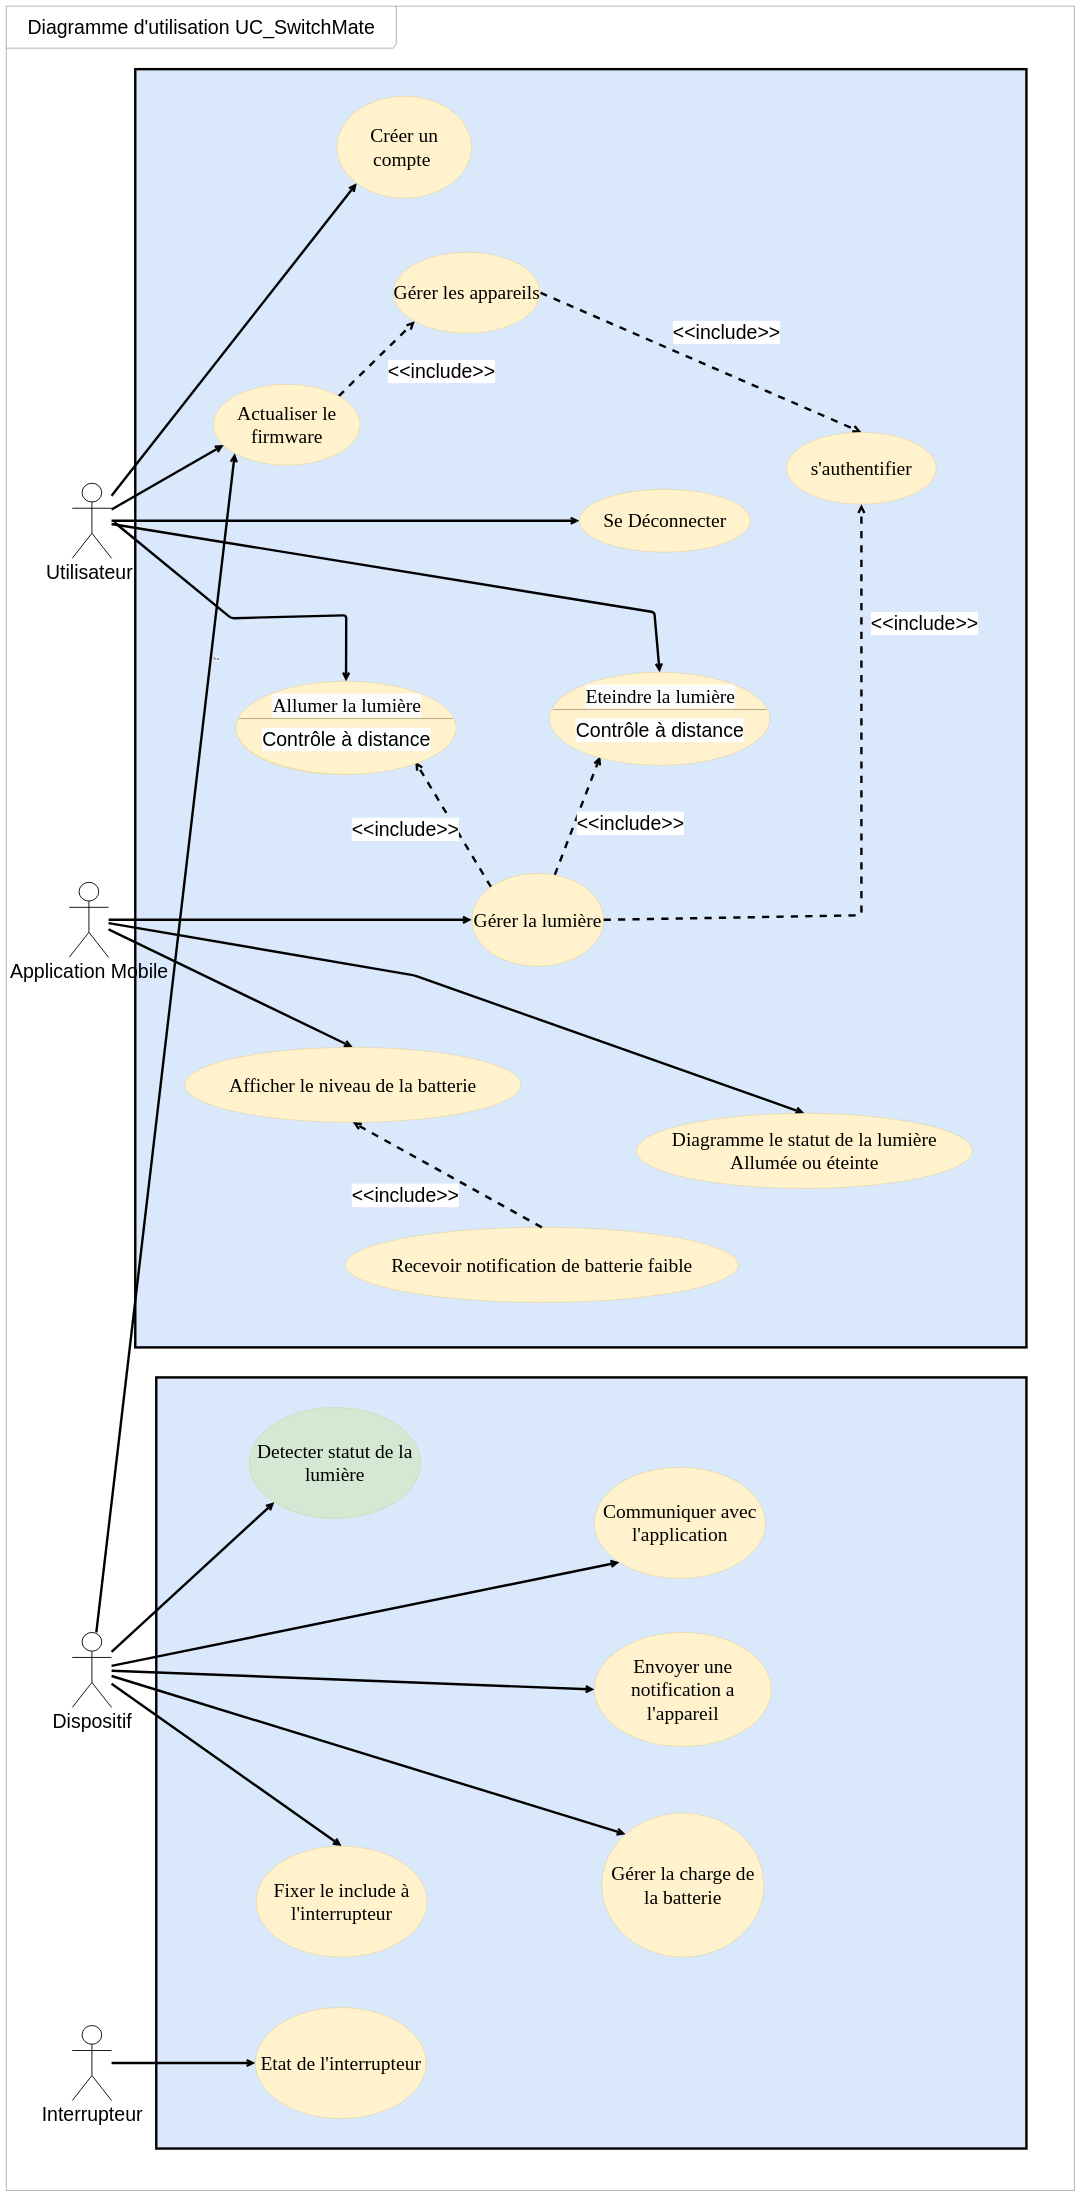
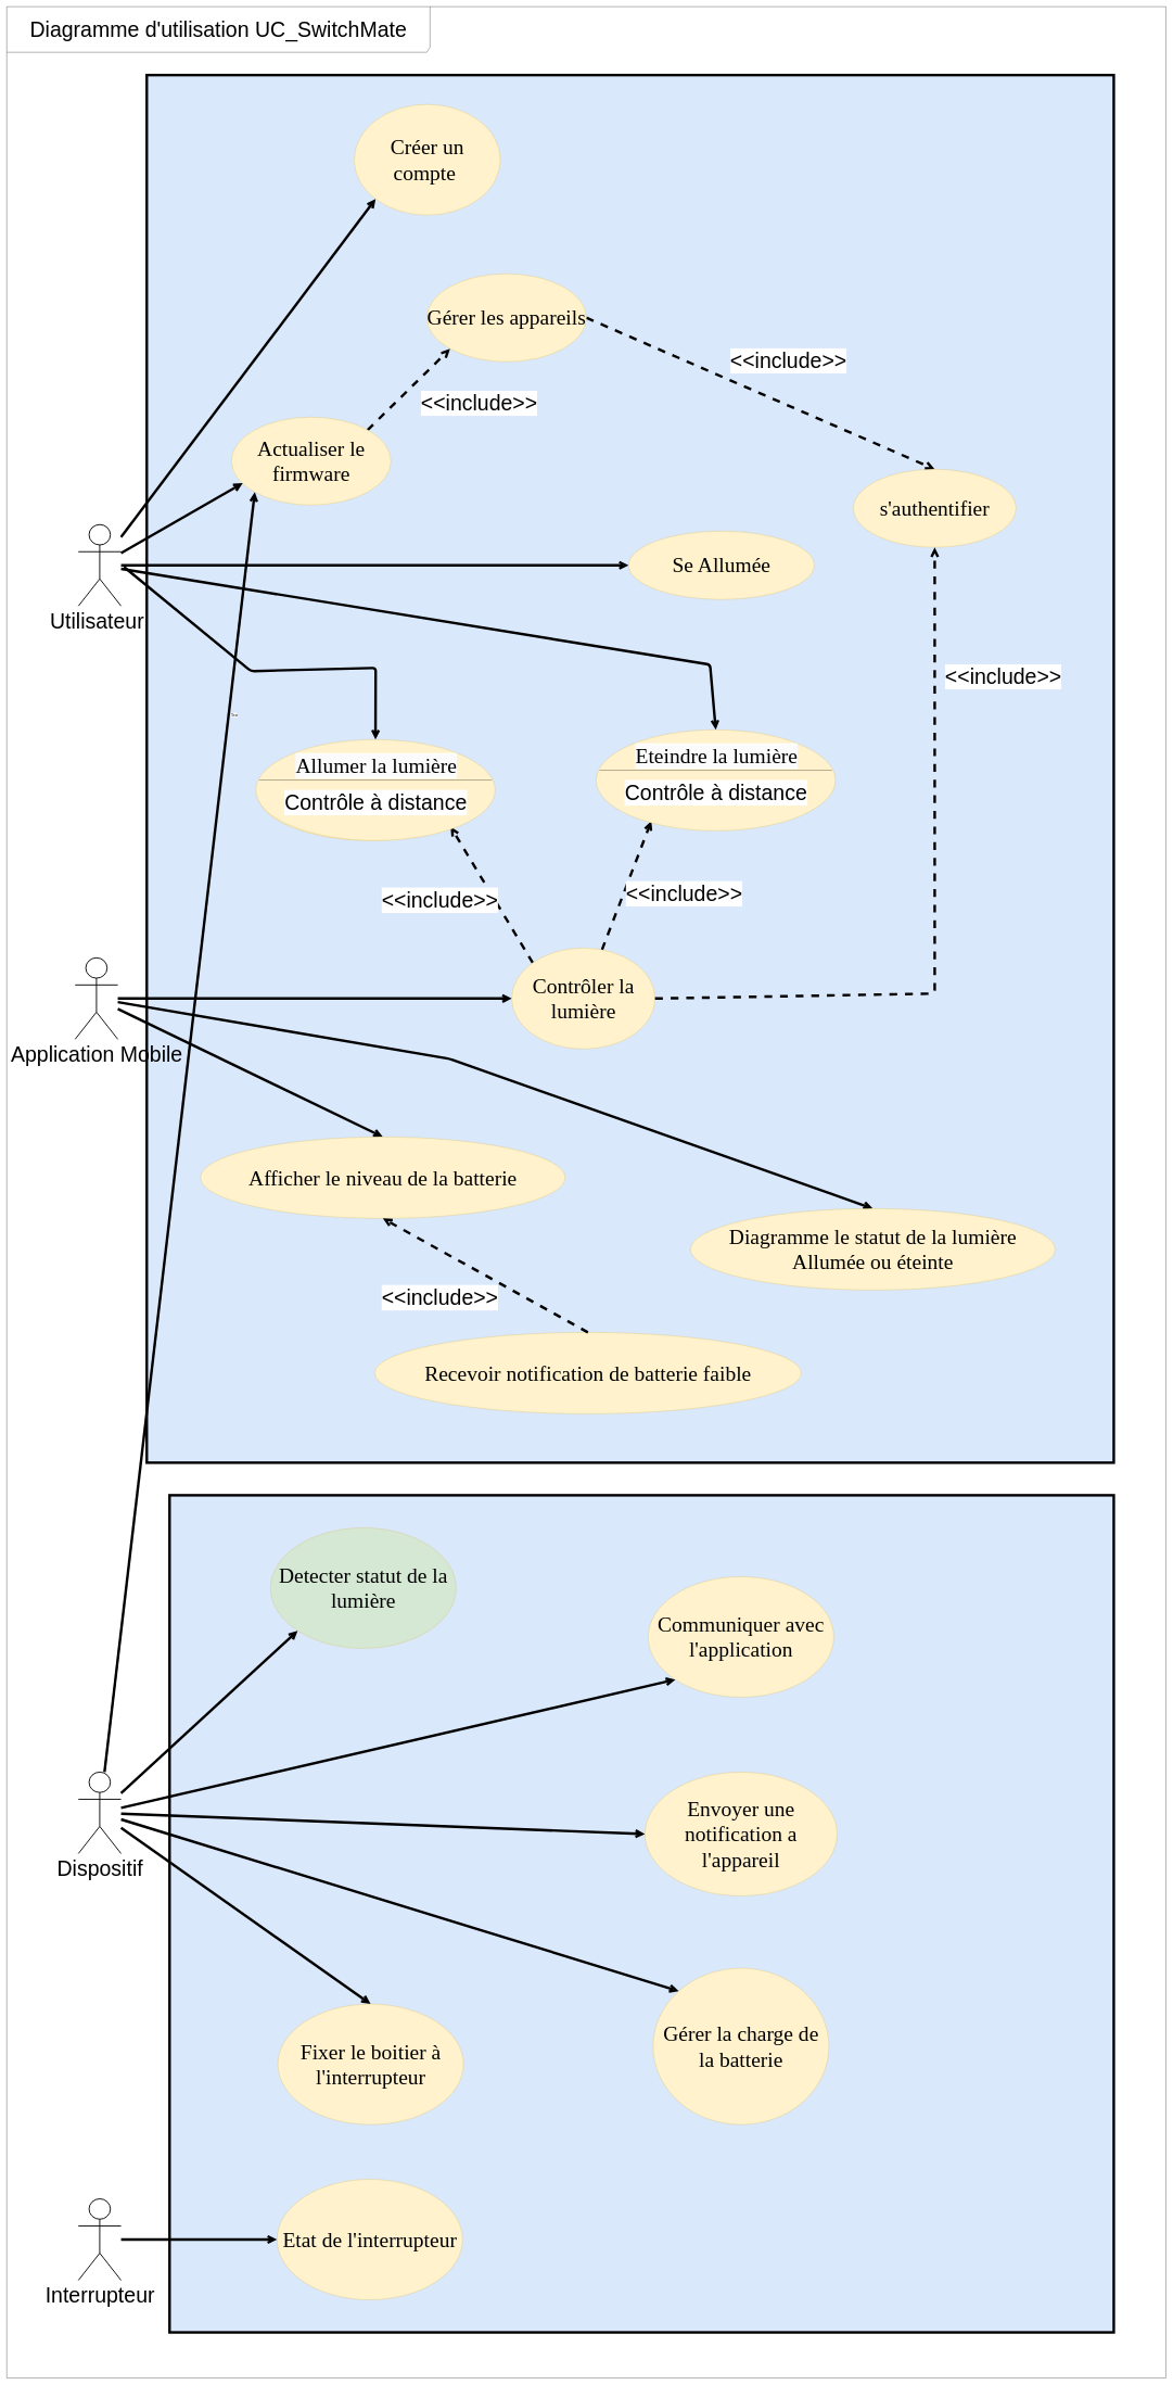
- <mxCell id="27" value="Créer un compte&amp;nbsp;" style="ellipse;whiteSpace=wrap;html=1;fontSize=65;fontFamily=Verdana;fillColor=#fff2cc;strokeColor=#d6b656;fontStyle=0" vertex="1" parent="1"><mxGeometry x="1122" y="320" width="449" height="340" as="geometry" /></mxCell>
+ <mxCell id="27" value="Créer un compte&amp;nbsp;" style="ellipse;whiteSpace=wrap;html=1;fontSize=65;fontFamily=Verdana;fillColor=#fff2cc;strokeColor=#d6b656;fontStyle=0" vertex="1" parent="1"><mxGeometry x="1087" y="320" width="449" height="340" as="geometry" /></mxCell>
- <mxCell id="58" value="&lt;font&gt;Se Déconnecter&lt;/font&gt;" style="ellipse;whiteSpace=wrap;html=1;fontSize=65;fontFamily=Verdana;fillColor=#fff2cc;strokeColor=#d6b656;fontStyle=0" vertex="1" parent="1"><mxGeometry x="1930" y="1630" width="570" height="210" as="geometry" /></mxCell>
+ <mxCell id="58" value="&lt;font&gt;Se Allumée&lt;/font&gt;" style="ellipse;whiteSpace=wrap;html=1;fontSize=65;fontFamily=Verdana;fillColor=#fff2cc;strokeColor=#d6b656;fontStyle=0" vertex="1" parent="1"><mxGeometry x="1930" y="1630" width="570" height="210" as="geometry" /></mxCell>
- <mxCell id="35" value="Gérer la lumière" style="ellipse;whiteSpace=wrap;html=1;fontSize=65;fontFamily=Verdana;fillColor=#fff2cc;strokeColor=#d6b656;fontStyle=0" vertex="1" parent="1"><mxGeometry x="1571" y="2910" width="440" height="310" as="geometry" /></mxCell>
+ <mxCell id="35" value="Contrôler la lumière" style="ellipse;whiteSpace=wrap;html=1;fontSize=65;fontFamily=Verdana;fillColor=#fff2cc;strokeColor=#d6b656;fontStyle=0" vertex="1" parent="1"><mxGeometry x="1571" y="2910" width="440" height="310" as="geometry" /></mxCell>
- <mxCell id="52" value="&lt;font&gt;Communiquer avec l'application&lt;/font&gt;" style="ellipse;whiteSpace=wrap;html=1;fontSize=65;fontFamily=Verdana;fillColor=#fff2cc;strokeColor=#d6b656;fontStyle=0" vertex="1" parent="1"><mxGeometry x="1980" y="4890" width="570" height="370" as="geometry" /></mxCell>
+ <mxCell id="52" value="&lt;font&gt;Communiquer avec l'application&lt;/font&gt;" style="ellipse;whiteSpace=wrap;html=1;fontSize=65;fontFamily=Verdana;fillColor=#fff2cc;strokeColor=#d6b656;fontStyle=0" vertex="1" parent="1"><mxGeometry x="1990" y="4840" width="570" height="370" as="geometry" /></mxCell>
- <mxCell id="55" value="&lt;font&gt;Fixer le include à l'interrupteur&lt;/font&gt;" style="ellipse;whiteSpace=wrap;html=1;fontSize=65;fontFamily=Verdana;fillColor=#fff2cc;strokeColor=#d6b656;fontStyle=0" vertex="1" parent="1"><mxGeometry x="852.5" y="6152" width="570" height="370" as="geometry" /></mxCell>
+ <mxCell id="55" value="&lt;font&gt;Fixer le boitier à l'interrupteur&lt;/font&gt;" style="ellipse;whiteSpace=wrap;html=1;fontSize=65;fontFamily=Verdana;fillColor=#fff2cc;strokeColor=#d6b656;fontStyle=0" vertex="1" parent="1"><mxGeometry x="852.5" y="6152" width="570" height="370" as="geometry" /></mxCell>
